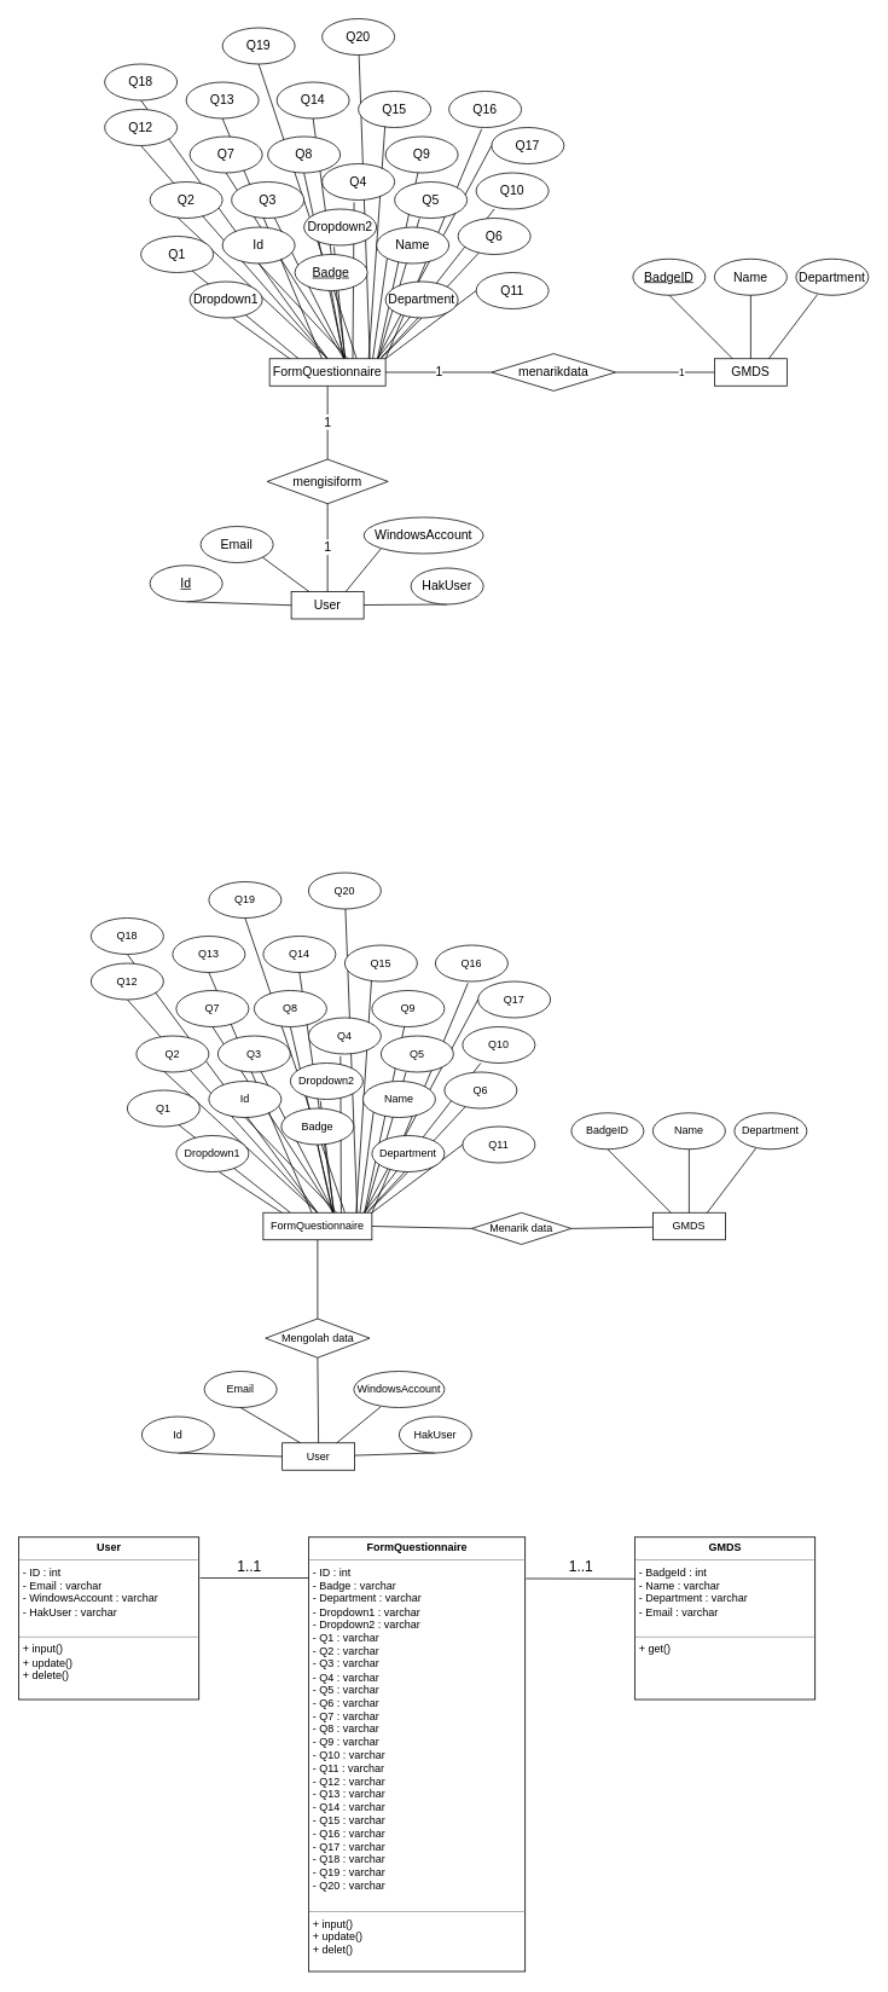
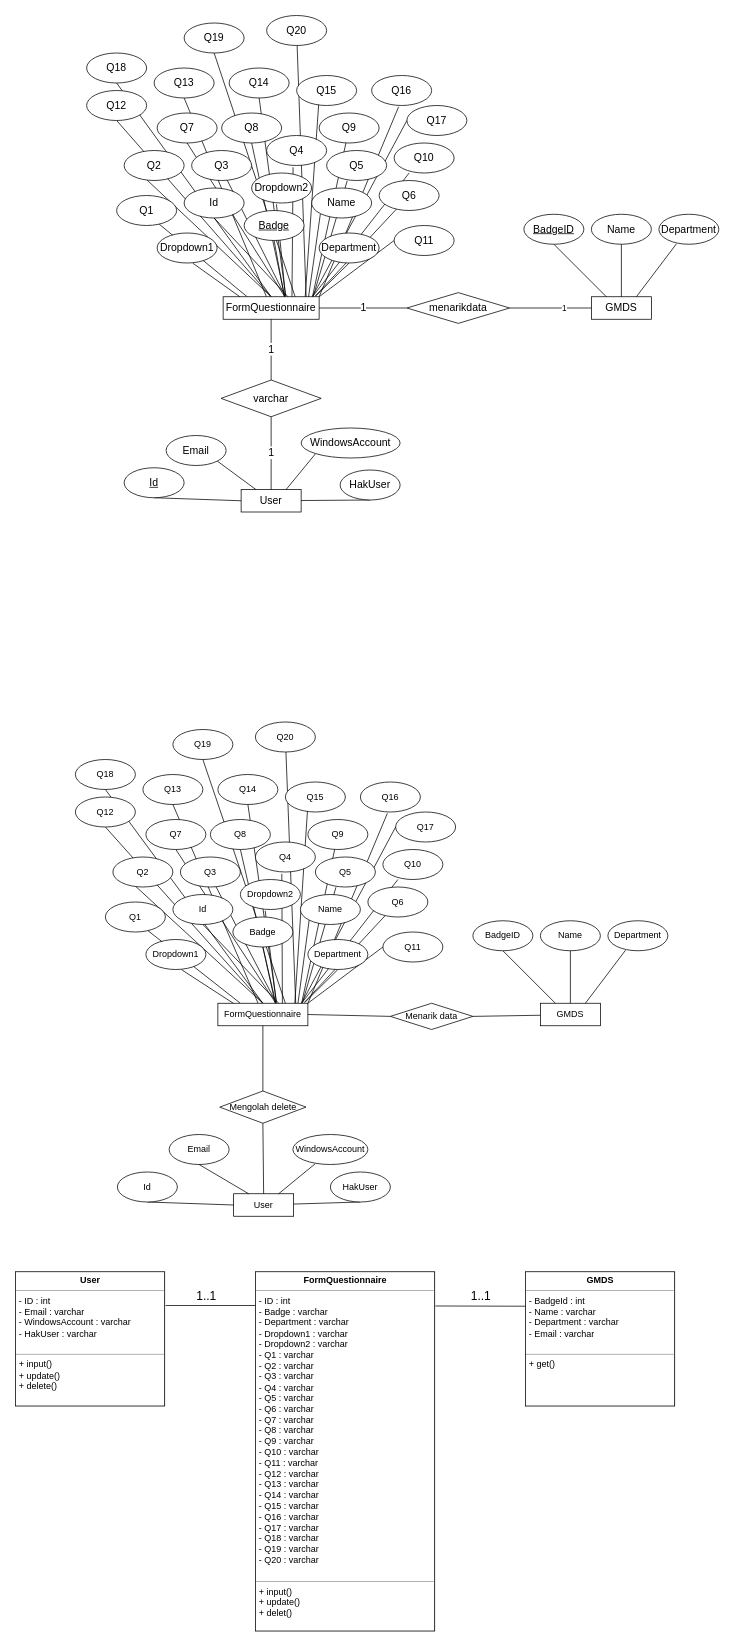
- <mxCell id="71" value="mengisiform" style="rhombus;whiteSpace=wrap;html=1;fontSize=14;" parent="1" vertex="1"><mxGeometry x="294.25" y="506" width="133.5" height="49" as="geometry" /></mxCell>
+ <mxCell id="71" value="varchar" style="rhombus;whiteSpace=wrap;html=1;fontSize=14;" parent="1" vertex="1"><mxGeometry x="294.25" y="506" width="133.5" height="49" as="geometry" /></mxCell>
- <mxCell id="146" value="Mengolah data" style="rhombus;whiteSpace=wrap;html=1;" parent="1" vertex="1"><mxGeometry x="292.5" y="1454" width="115" height="43" as="geometry" /></mxCell>
+ <mxCell id="146" value="Mengolah delete" style="rhombus;whiteSpace=wrap;html=1;" parent="1" vertex="1"><mxGeometry x="292.5" y="1454" width="115" height="43" as="geometry" /></mxCell>
